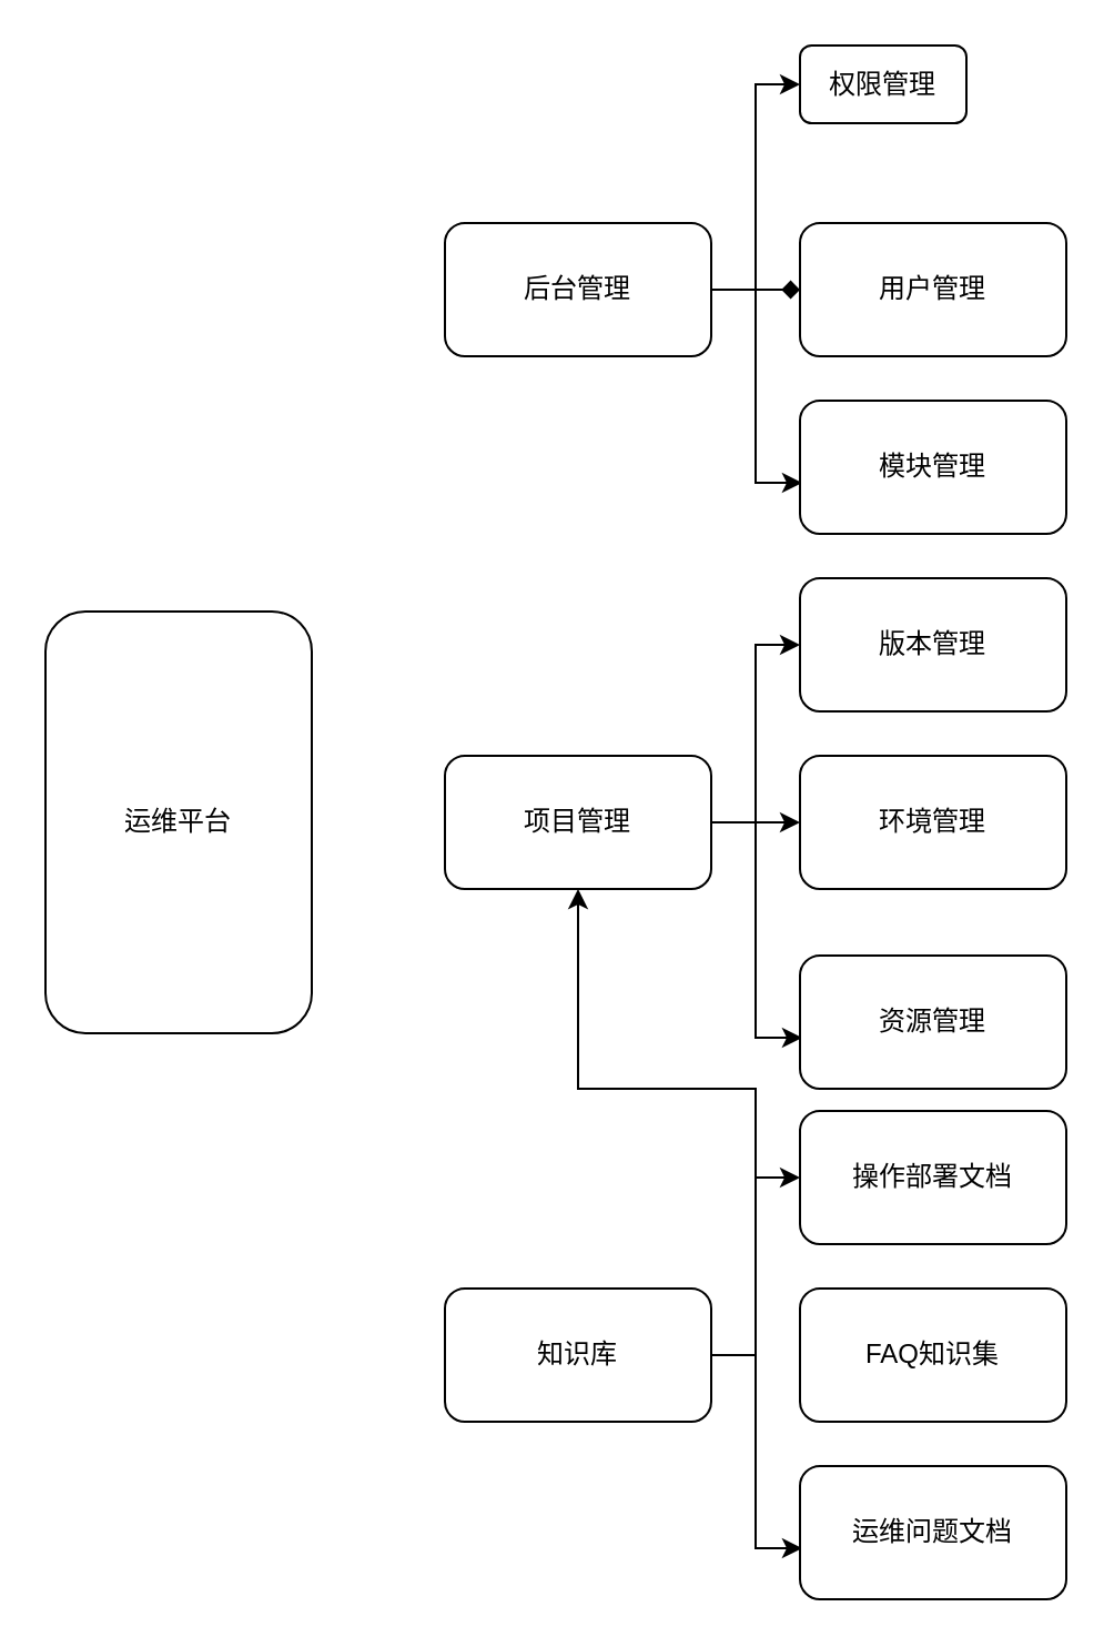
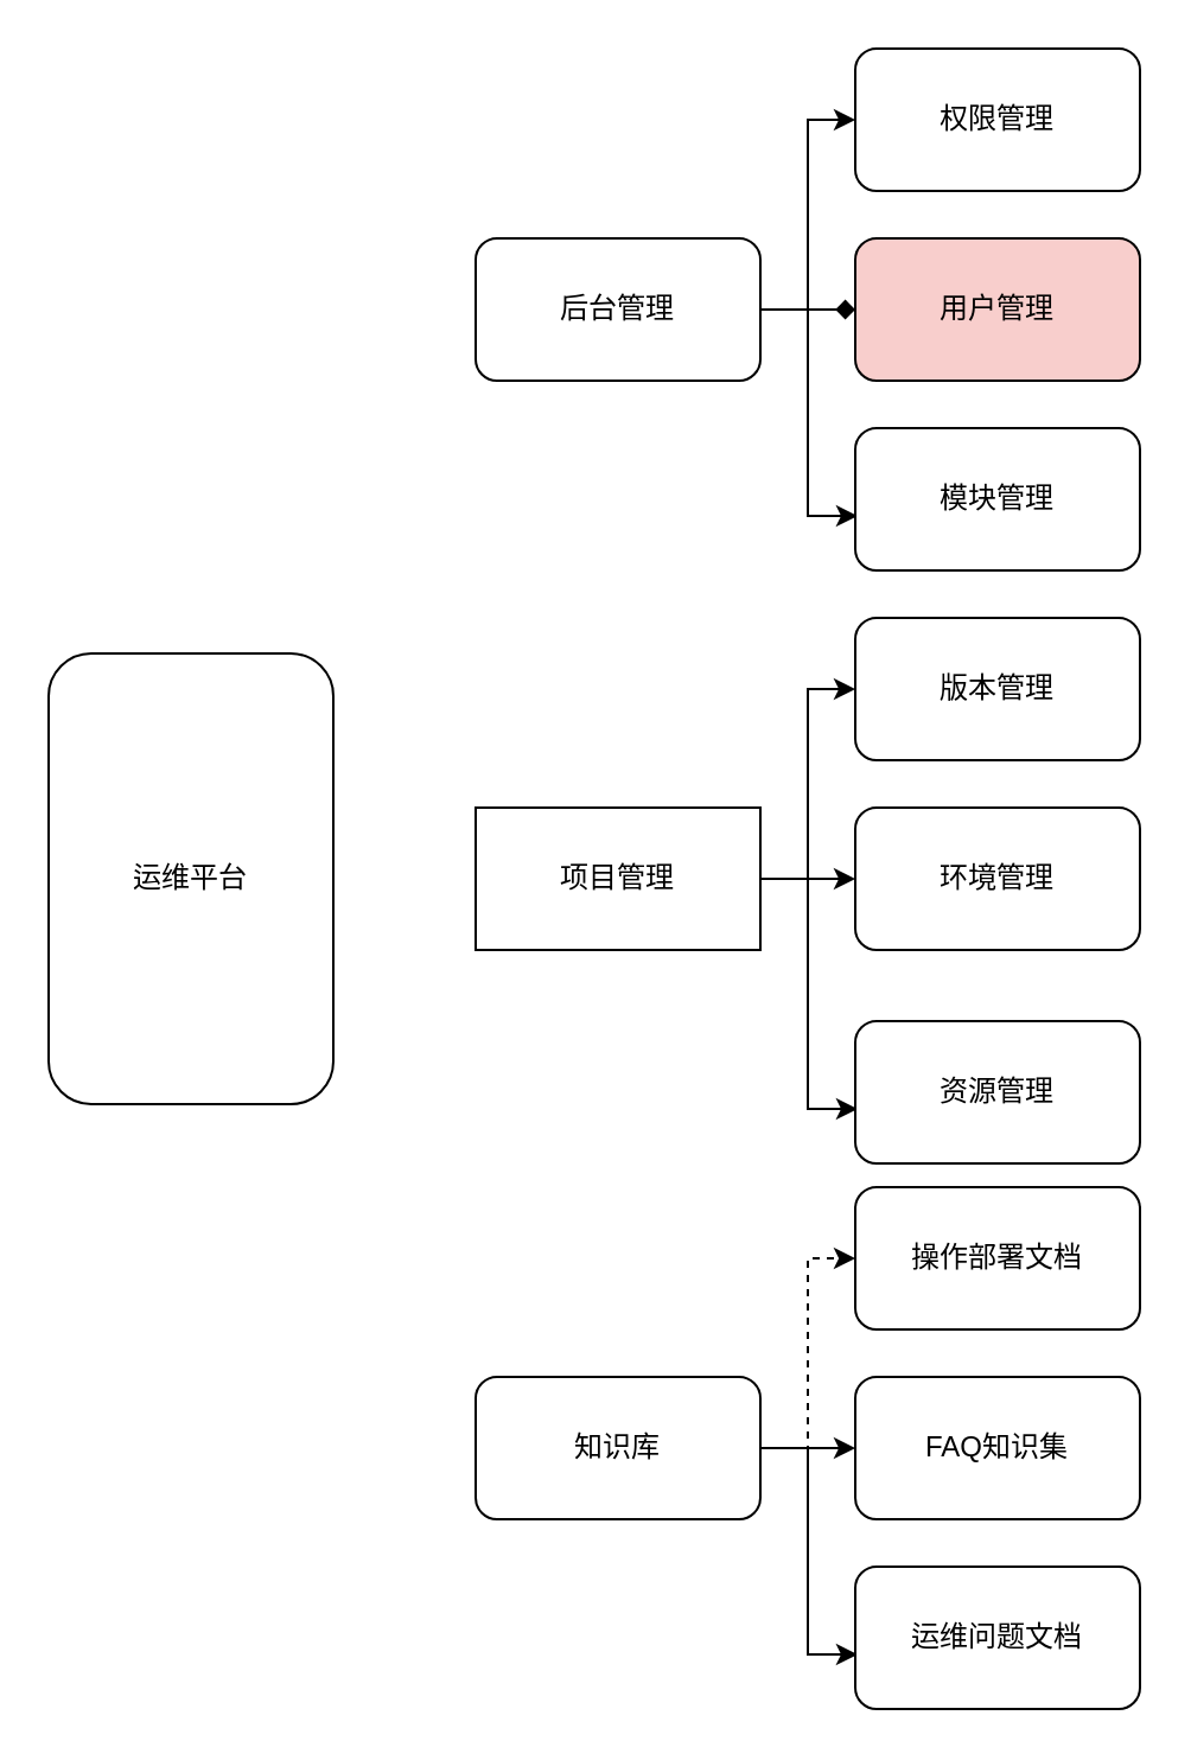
- <mxCell id="6" value="权限管理" style="rounded=1;whiteSpace=wrap;html=1;" vertex="1" parent="1"><mxGeometry x="360" y="20" width="75" height="35" as="geometry" /></mxCell>
+ <mxCell id="6" value="权限管理" style="rounded=1;whiteSpace=wrap;html=1;" vertex="1" parent="1"><mxGeometry x="360" y="20" width="120" height="60" as="geometry" /></mxCell>
- <mxCell id="7" value="用户管理" style="rounded=1;whiteSpace=wrap;html=1;" vertex="1" parent="1"><mxGeometry x="360" y="100" width="120" height="60" as="geometry" /></mxCell>
+ <mxCell id="7" value="用户管理" style="rounded=1;whiteSpace=wrap;html=1;fillColor=#f8cecc;" vertex="1" parent="1"><mxGeometry x="360" y="100" width="120" height="60" as="geometry" /></mxCell>
- <mxCell id="13" value="项目管理" style="rounded=1;whiteSpace=wrap;html=1;" vertex="1" parent="1"><mxGeometry x="200" y="340" width="120" height="60" as="geometry" /></mxCell>
+ <mxCell id="13" value="项目管理" style="whiteSpace=wrap;html=1;rounded=0;" vertex="1" parent="1"><mxGeometry x="200" y="340" width="120" height="60" as="geometry" /></mxCell>
- <mxCell id="18" style="edgeStyle=orthogonalEdgeStyle;rounded=0;orthogonalLoop=1;jettySize=auto;html=1;exitX=1;exitY=0.5;exitDx=0;exitDy=0;" edge="1" parent="1" source="20" target="13"><mxGeometry relative="1" as="geometry" /></mxCell>
+ <mxCell id="18" style="edgeStyle=orthogonalEdgeStyle;rounded=0;orthogonalLoop=1;jettySize=auto;html=1;exitX=1;exitY=0.5;exitDx=0;exitDy=0;entryX=0;entryY=0.5;entryDx=0;entryDy=0;" edge="1" parent="1" source="20" target="22"><mxGeometry relative="1" as="geometry" /></mxCell>
- <mxCell id="17" style="edgeStyle=orthogonalEdgeStyle;rounded=0;orthogonalLoop=1;jettySize=auto;html=1;exitX=1;exitY=0.5;exitDx=0;exitDy=0;entryX=0;entryY=0.5;entryDx=0;entryDy=0;" edge="1" parent="1" source="20" target="21"><mxGeometry relative="1" as="geometry" /></mxCell>
+ <mxCell id="17" style="edgeStyle=orthogonalEdgeStyle;rounded=0;orthogonalLoop=1;jettySize=auto;html=1;exitX=1;exitY=0.5;exitDx=0;exitDy=0;entryX=0;entryY=0.5;entryDx=0;entryDy=0;dashed=1;" edge="1" parent="1" source="20" target="21"><mxGeometry relative="1" as="geometry" /></mxCell>
